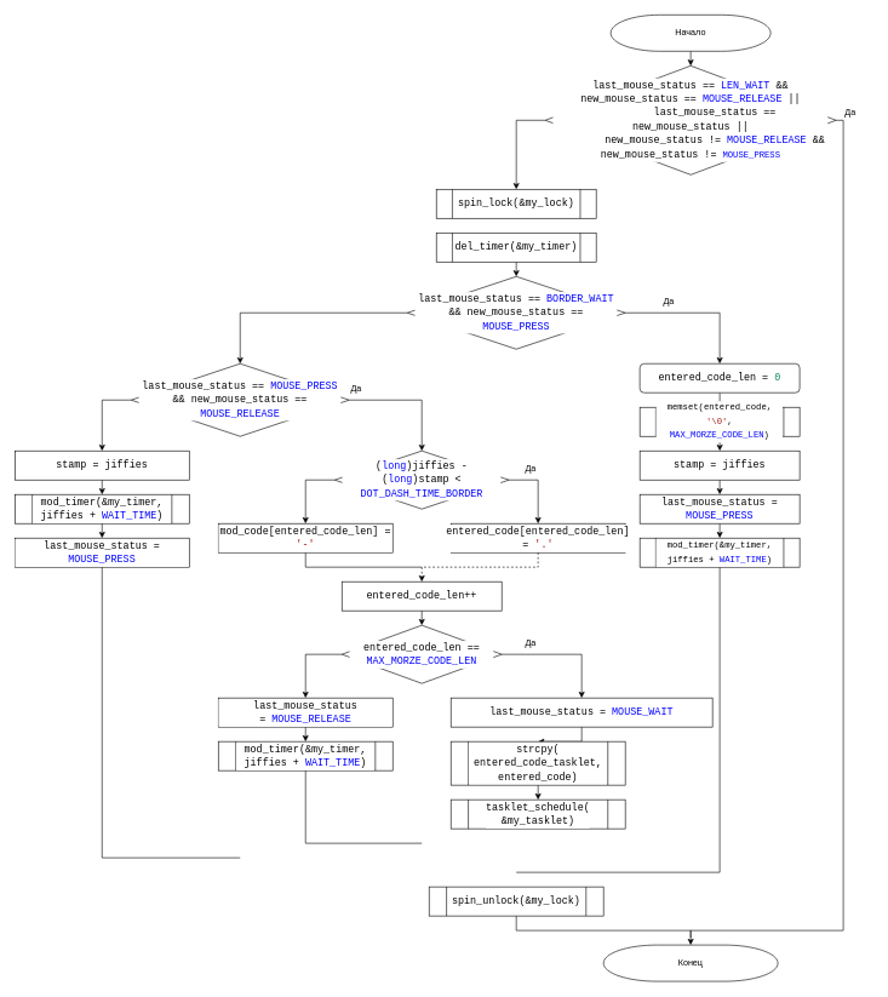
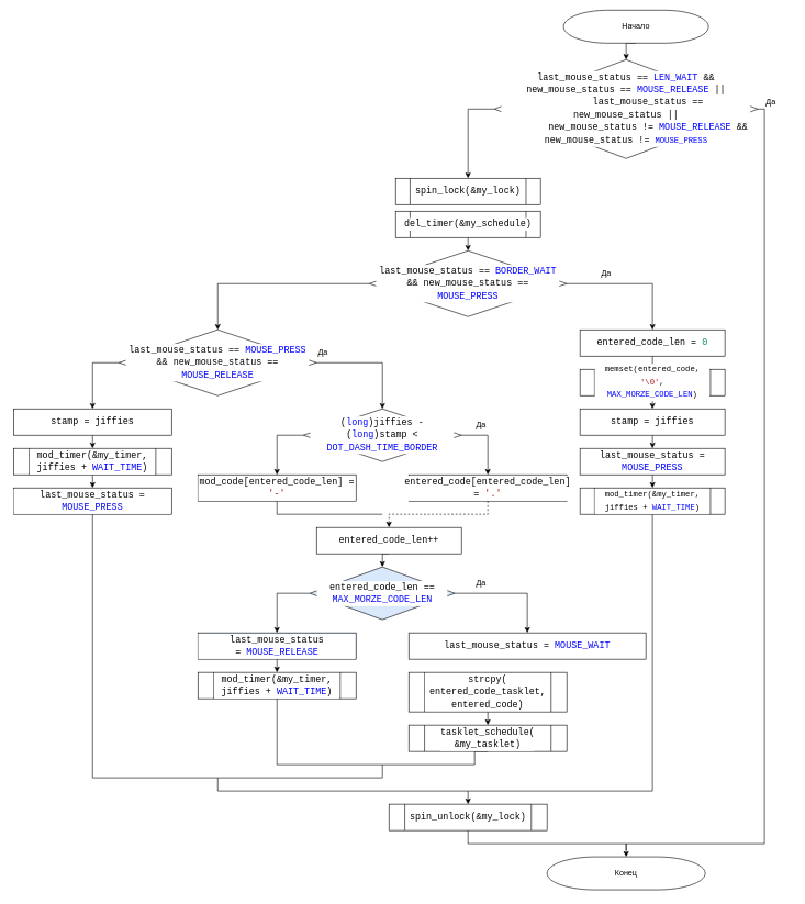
- <mxCell id="3" value="Начало" style="strokeWidth=1;html=1;shape=mxgraph.flowchart.terminator;whiteSpace=wrap;rounded=0;" parent="1" vertex="1"><mxGeometry x="840" y="20" width="220" height="50" as="geometry" /></mxCell>
+ <mxCell id="3" value="Начало" style="strokeWidth=1;html=1;shape=mxgraph.flowchart.terminator;whiteSpace=wrap;rounded=0;" parent="1" vertex="1"><mxGeometry x="855" y="15" width="220" height="50" as="geometry" /></mxCell>
- <mxCell id="8" value="&lt;div style=&quot;background-color: rgb(255 , 255 , 255) ; font-family: &amp;#34;consolas&amp;#34; , &amp;#34;courier new&amp;#34; , monospace ; line-height: 19px&quot;&gt;&lt;div style=&quot;font-family: &amp;#34;consolas&amp;#34; , &amp;#34;courier new&amp;#34; , monospace ; line-height: 19px&quot;&gt;&lt;div style=&quot;font-family: &amp;#34;consolas&amp;#34; , &amp;#34;courier new&amp;#34; , monospace ; font-size: 14px ; line-height: 19px&quot;&gt;spin_lock(&amp;amp;my_lock)&lt;/div&gt;&lt;/div&gt;&lt;/div&gt;" style="shape=process;whiteSpace=wrap;html=1;backgroundOutline=1;rounded=0;" parent="1" vertex="1"><mxGeometry x="600" y="260" width="220" height="40" as="geometry" /></mxCell>
+ <mxCell id="8" value="&lt;div style=&quot;background-color: rgb(255 , 255 , 255) ; font-family: &amp;#34;consolas&amp;#34; , &amp;#34;courier new&amp;#34; , monospace ; line-height: 19px&quot;&gt;&lt;div style=&quot;font-family: &amp;#34;consolas&amp;#34; , &amp;#34;courier new&amp;#34; , monospace ; line-height: 19px&quot;&gt;&lt;div style=&quot;font-family: &amp;#34;consolas&amp;#34; , &amp;#34;courier new&amp;#34; , monospace ; font-size: 14px ; line-height: 19px&quot;&gt;spin_lock(&amp;amp;my_lock)&lt;/div&gt;&lt;/div&gt;&lt;/div&gt;" style="shape=process;whiteSpace=wrap;html=1;backgroundOutline=1;rounded=0;" parent="1" vertex="1"><mxGeometry x="600" y="270" width="220" height="40" as="geometry" /></mxCell>
- <mxCell id="10" value="&lt;div style=&quot;background-color: rgb(255 , 255 , 255) ; font-family: &amp;#34;consolas&amp;#34; , &amp;#34;courier new&amp;#34; , monospace ; line-height: 19px&quot;&gt;&lt;div style=&quot;font-family: &amp;#34;consolas&amp;#34; , &amp;#34;courier new&amp;#34; , monospace ; line-height: 19px&quot;&gt;&lt;div style=&quot;font-family: &amp;#34;consolas&amp;#34; , &amp;#34;courier new&amp;#34; , monospace ; font-size: 14px ; line-height: 19px&quot;&gt;&lt;div style=&quot;font-family: &amp;#34;consolas&amp;#34; , &amp;#34;courier new&amp;#34; , monospace ; line-height: 19px&quot;&gt;del_timer(&amp;amp;my_timer)&lt;/div&gt;&lt;/div&gt;&lt;/div&gt;&lt;/div&gt;" style="shape=process;whiteSpace=wrap;html=1;backgroundOutline=1;rounded=0;" parent="1" vertex="1"><mxGeometry x="600" y="320" width="220" height="40" as="geometry" /></mxCell>
+ <mxCell id="10" value="&lt;div style=&quot;background-color: rgb(255 , 255 , 255) ; font-family: &amp;#34;consolas&amp;#34; , &amp;#34;courier new&amp;#34; , monospace ; line-height: 19px&quot;&gt;&lt;div style=&quot;font-family: &amp;#34;consolas&amp;#34; , &amp;#34;courier new&amp;#34; , monospace ; line-height: 19px&quot;&gt;&lt;div style=&quot;font-family: &amp;#34;consolas&amp;#34; , &amp;#34;courier new&amp;#34; , monospace ; font-size: 14px ; line-height: 19px&quot;&gt;&lt;div style=&quot;font-family: &amp;#34;consolas&amp;#34; , &amp;#34;courier new&amp;#34; , monospace ; line-height: 19px&quot;&gt;del_timer(&amp;amp;my_schedule)&lt;/div&gt;&lt;/div&gt;&lt;/div&gt;&lt;/div&gt;" style="shape=process;whiteSpace=wrap;html=1;backgroundOutline=1;rounded=0;" parent="1" vertex="1"><mxGeometry x="600" y="320" width="220" height="40" as="geometry" /></mxCell>
- <mxCell id="15" value="&lt;div style=&quot;background-color: rgb(255 , 255 , 255) ; font-family: &amp;#34;consolas&amp;#34; , &amp;#34;courier new&amp;#34; , monospace ; font-size: 14px ; line-height: 19px&quot;&gt;entered_code_len = &lt;span style=&quot;color: #098658&quot;&gt;0&lt;/span&gt;&lt;/div&gt;" style="whiteSpace=wrap;html=1;fontSize=12;rounded=1;" parent="1" vertex="1"><mxGeometry x="880" y="500" width="220" height="40" as="geometry" /></mxCell>
+ <mxCell id="15" value="&lt;div style=&quot;background-color: rgb(255 , 255 , 255) ; font-family: &amp;#34;consolas&amp;#34; , &amp;#34;courier new&amp;#34; , monospace ; font-size: 14px ; line-height: 19px&quot;&gt;entered_code_len = &lt;span style=&quot;color: #098658&quot;&gt;0&lt;/span&gt;&lt;/div&gt;" style="rounded=0;whiteSpace=wrap;html=1;fontSize=12;" parent="1" vertex="1"><mxGeometry x="880" y="500" width="220" height="40" as="geometry" /></mxCell>
- <mxCell id="38" value="&lt;div style=&quot;background-color: rgb(255 , 255 , 255) ; font-family: &amp;#34;consolas&amp;#34; , &amp;#34;courier new&amp;#34; , monospace ; font-size: 14px ; line-height: 19px&quot;&gt;entered_code_len++&lt;/div&gt;" style="rounded=0;whiteSpace=wrap;html=1;fontSize=12;" parent="1" vertex="1"><mxGeometry x="470" y="800" width="220" height="40" as="geometry" /></mxCell>
+ <mxCell id="38" value="&lt;div style=&quot;background-color: rgb(255 , 255 , 255) ; font-family: &amp;#34;consolas&amp;#34; , &amp;#34;courier new&amp;#34; , monospace ; font-size: 14px ; line-height: 19px&quot;&gt;entered_code_len++&lt;/div&gt;" style="rounded=0;whiteSpace=wrap;html=1;fontSize=12;" parent="1" vertex="1"><mxGeometry x="480" y="800" width="220" height="40" as="geometry" /></mxCell>
- <mxCell id="41" value="&lt;div style=&quot;background-color: rgb(255 , 255 , 255) ; font-family: &amp;#34;consolas&amp;#34; , &amp;#34;courier new&amp;#34; , monospace ; font-size: 14px ; line-height: 19px&quot;&gt;&lt;div style=&quot;font-family: &amp;#34;consolas&amp;#34; , &amp;#34;courier new&amp;#34; , monospace ; line-height: 19px&quot;&gt;&lt;div style=&quot;font-family: &amp;#34;consolas&amp;#34; , &amp;#34;courier new&amp;#34; , monospace ; line-height: 19px&quot;&gt;&lt;div style=&quot;font-family: &amp;#34;consolas&amp;#34; , &amp;#34;courier new&amp;#34; , monospace ; line-height: 19px&quot;&gt;&lt;div style=&quot;font-family: &amp;#34;consolas&amp;#34; , &amp;#34;courier new&amp;#34; , monospace ; line-height: 19px&quot;&gt;entered_code_len == &lt;span style=&quot;color: #0000ff&quot;&gt;MAX_MORZE_CODE_LEN&lt;/span&gt;&lt;/div&gt;&lt;/div&gt;&lt;/div&gt;&lt;/div&gt;&lt;/div&gt;" style="rhombus;whiteSpace=wrap;html=1;fontSize=12;spacingLeft=10;spacingRight=10;" parent="1" vertex="1"><mxGeometry x="470" y="860" width="220" height="80" as="geometry" /></mxCell>
+ <mxCell id="41" value="&lt;div style=&quot;background-color: rgb(255 , 255 , 255) ; font-family: &amp;#34;consolas&amp;#34; , &amp;#34;courier new&amp;#34; , monospace ; font-size: 14px ; line-height: 19px&quot;&gt;&lt;div style=&quot;font-family: &amp;#34;consolas&amp;#34; , &amp;#34;courier new&amp;#34; , monospace ; line-height: 19px&quot;&gt;&lt;div style=&quot;font-family: &amp;#34;consolas&amp;#34; , &amp;#34;courier new&amp;#34; , monospace ; line-height: 19px&quot;&gt;&lt;div style=&quot;font-family: &amp;#34;consolas&amp;#34; , &amp;#34;courier new&amp;#34; , monospace ; line-height: 19px&quot;&gt;&lt;div style=&quot;font-family: &amp;#34;consolas&amp;#34; , &amp;#34;courier new&amp;#34; , monospace ; line-height: 19px&quot;&gt;entered_code_len == &lt;span style=&quot;color: #0000ff&quot;&gt;MAX_MORZE_CODE_LEN&lt;/span&gt;&lt;/div&gt;&lt;/div&gt;&lt;/div&gt;&lt;/div&gt;&lt;/div&gt;" style="rhombus;whiteSpace=wrap;html=1;fontSize=12;spacingLeft=10;spacingRight=10;fillColor=#dae8fc;" parent="1" vertex="1"><mxGeometry x="470" y="860" width="220" height="80" as="geometry" /></mxCell>
- <mxCell id="50" value="&lt;div style=&quot;background-color: rgb(255 , 255 , 255) ; font-family: &amp;#34;consolas&amp;#34; , &amp;#34;courier new&amp;#34; , monospace ; font-size: 14px ; line-height: 19px&quot;&gt;&lt;div style=&quot;font-family: &amp;#34;consolas&amp;#34; , &amp;#34;courier new&amp;#34; , monospace ; line-height: 19px&quot;&gt;last_mouse_status =&amp;nbsp;&lt;span style=&quot;color: rgb(0 , 0 , 255) ; font-family: &amp;#34;consolas&amp;#34; , &amp;#34;courier new&amp;#34; , monospace&quot;&gt;MOUSE_RELEASE&lt;/span&gt;&lt;/div&gt;&lt;/div&gt;" style="rounded=0;whiteSpace=wrap;html=1;fontSize=12;" parent="1" vertex="1"><mxGeometry x="300" y="960" width="240" height="40" as="geometry" /></mxCell>
+ <mxCell id="50" value="&lt;div style=&quot;background-color: rgb(255 , 255 , 255) ; font-family: &amp;#34;consolas&amp;#34; , &amp;#34;courier new&amp;#34; , monospace ; font-size: 14px ; line-height: 19px&quot;&gt;&lt;div style=&quot;font-family: &amp;#34;consolas&amp;#34; , &amp;#34;courier new&amp;#34; , monospace ; line-height: 19px&quot;&gt;last_mouse_status =&amp;nbsp;&lt;span style=&quot;color: rgb(0 , 0 , 255) ; font-family: &amp;#34;consolas&amp;#34; , &amp;#34;courier new&amp;#34; , monospace&quot;&gt;MOUSE_RELEASE&lt;/span&gt;&lt;/div&gt;&lt;/div&gt;" style="rounded=0;whiteSpace=wrap;html=1;fontSize=12;fillColor=#dae8fc;" parent="1" vertex="1"><mxGeometry x="300" y="960" width="240" height="40" as="geometry" /></mxCell>
- <mxCell id="42" style="edgeStyle=orthogonalEdgeStyle;rounded=0;orthogonalLoop=1;jettySize=auto;html=1;exitX=0.5;exitY=1;exitDx=0;exitDy=0;entryX=0.5;entryY=0;entryDx=0;entryDy=0;fontSize=12;endArrow=classic;endFill=1;" parent="1" source="43" target="46" edge="1"><mxGeometry relative="1" as="geometry" /></mxCell>
+ <mxCell id="47" style="edgeStyle=orthogonalEdgeStyle;rounded=0;orthogonalLoop=1;jettySize=auto;html=1;exitX=0.5;exitY=1;exitDx=0;exitDy=0;fontSize=12;endArrow=classic;endFill=1;entryX=0.5;entryY=0;entryDx=0;entryDy=0;" parent="1" source="48" target="61" edge="1"><mxGeometry relative="1" as="geometry"><mxPoint x="710" y="1210" as="targetPoint" /><Array as="points"><mxPoint x="720" y="1140" /><mxPoint x="720" y="1160" /><mxPoint x="580" y="1160" /><mxPoint x="580" y="1180" /><mxPoint x="330" y="1180" /><mxPoint x="330" y="1200" /><mxPoint x="710" y="1200" /></Array></mxGeometry></mxCell>
